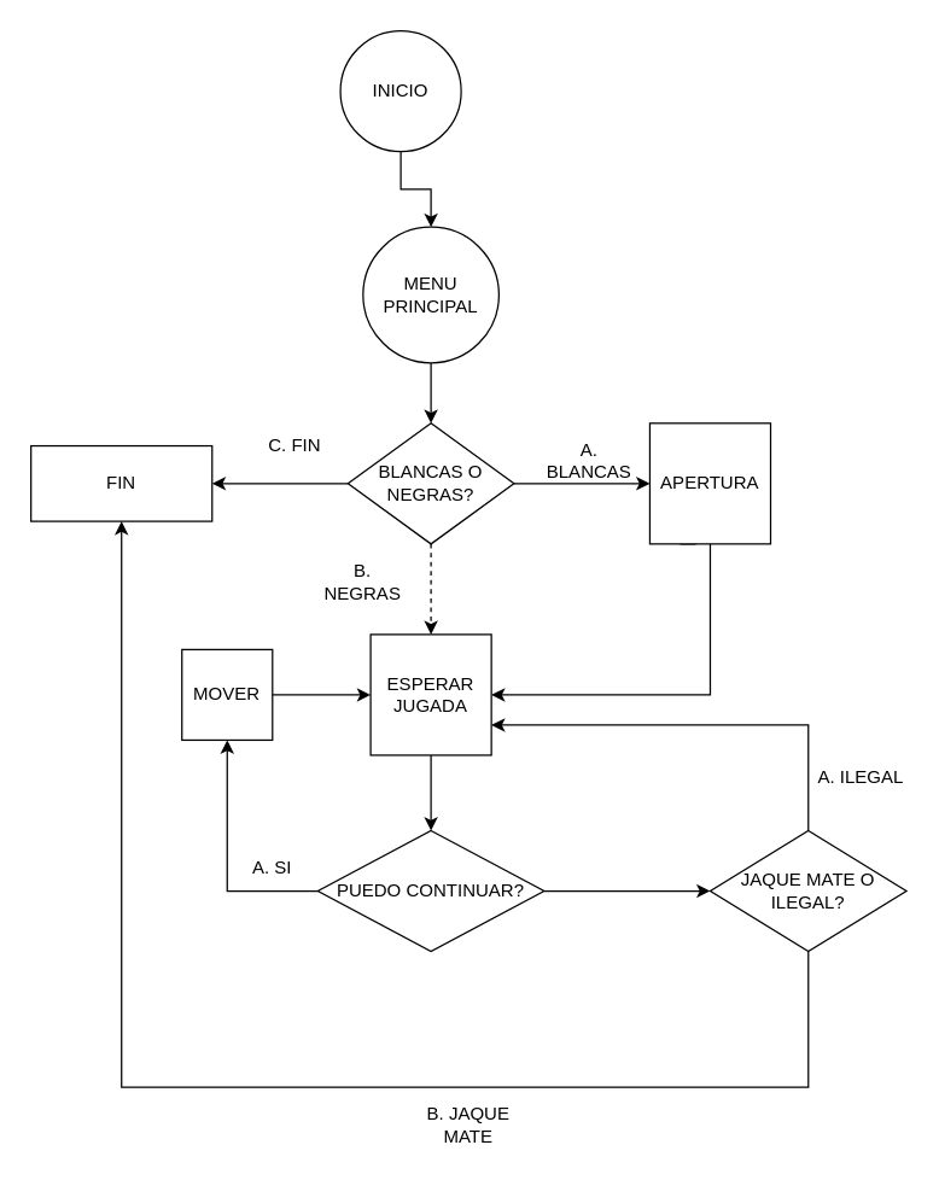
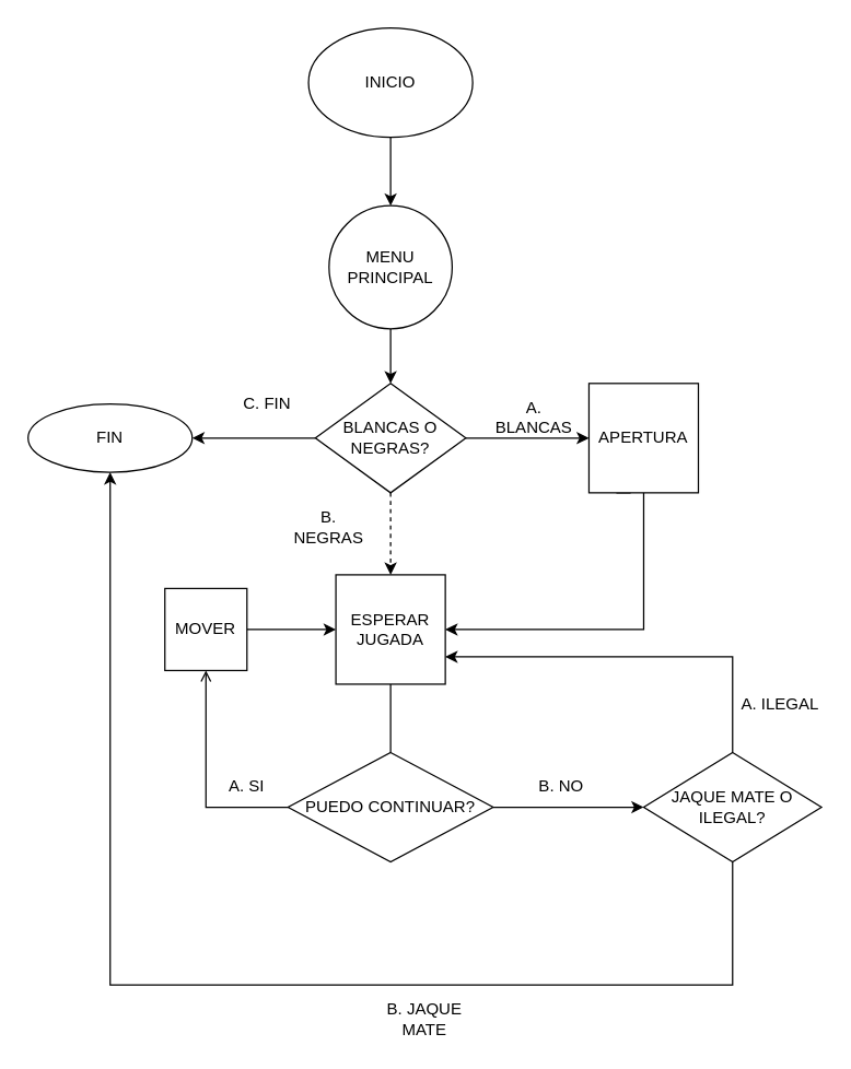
- <mxCell id="3" value="INICIO&lt;br&gt;" style="ellipse;whiteSpace=wrap;html=1;" vertex="1" parent="1"><mxGeometry x="225" y="20" width="80" height="80" as="geometry" /></mxCell>
+ <mxCell id="3" value="INICIO&lt;br&gt;" style="ellipse;whiteSpace=wrap;html=1;" vertex="1" parent="1"><mxGeometry x="225" y="20" width="120" height="80" as="geometry" /></mxCell>
- <mxCell id="6" value="FIN" style="whiteSpace=wrap;html=1;rounded=0;" vertex="1" parent="1"><mxGeometry x="20" y="295" width="120" height="50" as="geometry" /></mxCell>
+ <mxCell id="6" value="FIN" style="ellipse;whiteSpace=wrap;html=1;" vertex="1" parent="1"><mxGeometry x="20" y="295" width="120" height="50" as="geometry" /></mxCell>
- <mxCell id="17" style="edgeStyle=orthogonalEdgeStyle;rounded=0;orthogonalLoop=1;jettySize=auto;html=1;entryX=0.5;entryY=1;entryDx=0;entryDy=0;" edge="1" parent="1" source="18" target="26"><mxGeometry relative="1" as="geometry" /></mxCell>
+ <mxCell id="17" style="edgeStyle=orthogonalEdgeStyle;rounded=0;orthogonalLoop=1;jettySize=auto;html=1;entryX=0.5;entryY=1;entryDx=0;entryDy=0;endArrow=open;" edge="1" parent="1" source="18" target="26"><mxGeometry relative="1" as="geometry" /></mxCell>
- <mxCell id="14" style="edgeStyle=orthogonalEdgeStyle;rounded=0;orthogonalLoop=1;jettySize=auto;html=1;" edge="1" parent="1" source="15" target="18"><mxGeometry relative="1" as="geometry" /></mxCell>
+ <mxCell id="14" style="edgeStyle=orthogonalEdgeStyle;rounded=0;orthogonalLoop=1;jettySize=auto;html=1;endArrow=none;" edge="1" parent="1" source="15" target="18"><mxGeometry relative="1" as="geometry" /></mxCell>
+ <mxCell id="28" value="B. NO" style="text;html=1;strokeColor=none;fillColor=none;align=center;verticalAlign=middle;whiteSpace=wrap;rounded=0;" vertex="1" parent="1"><mxGeometry x="380" y="560" width="60" height="30" as="geometry" /></mxCell>
